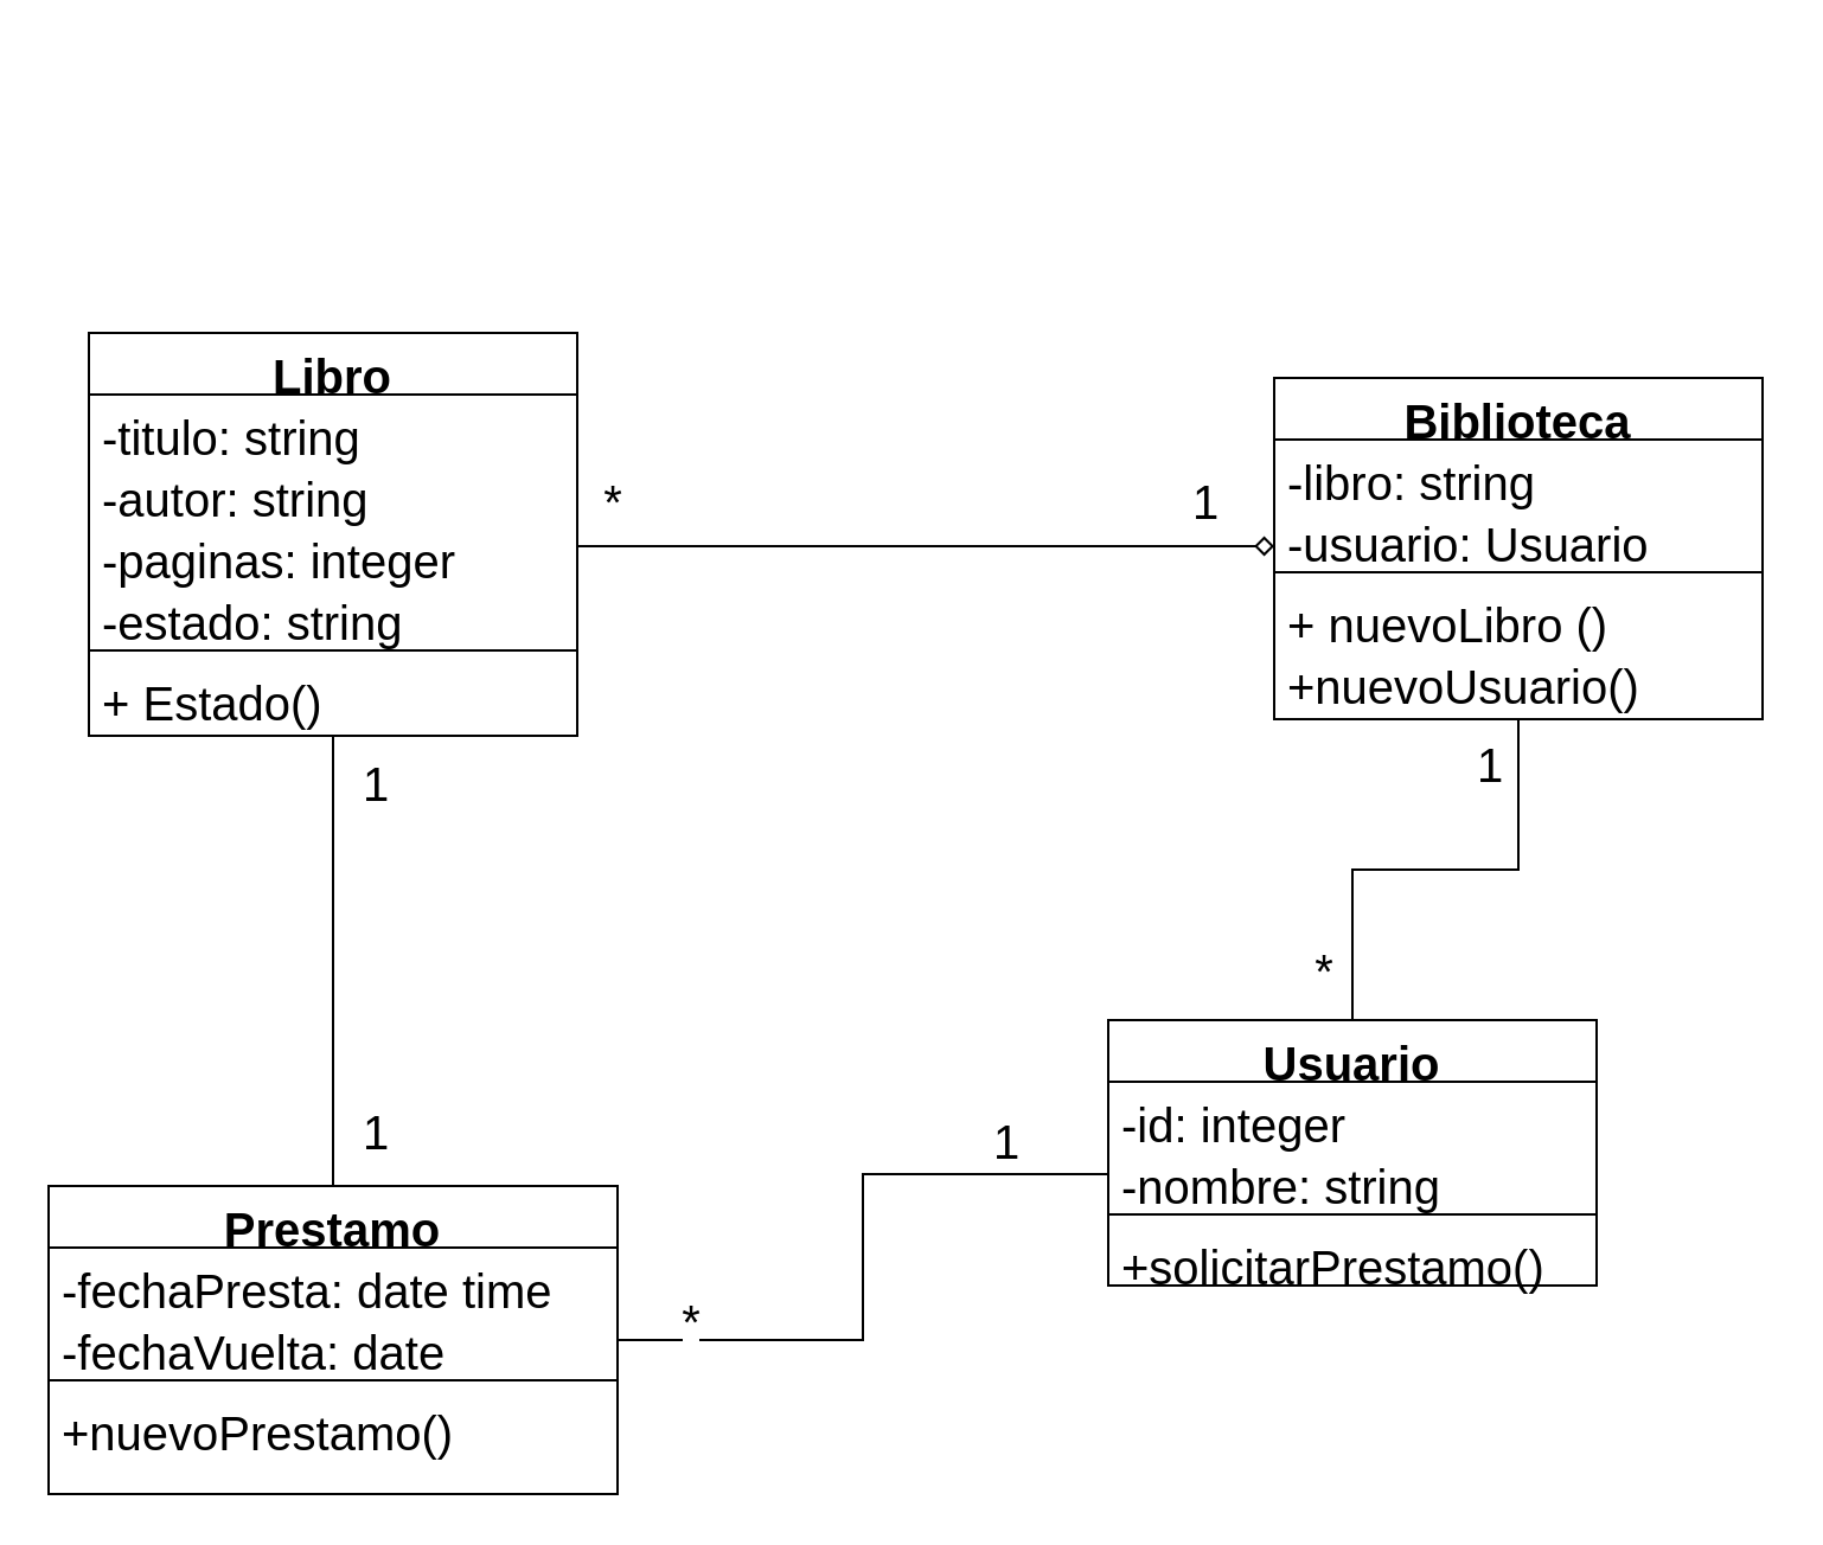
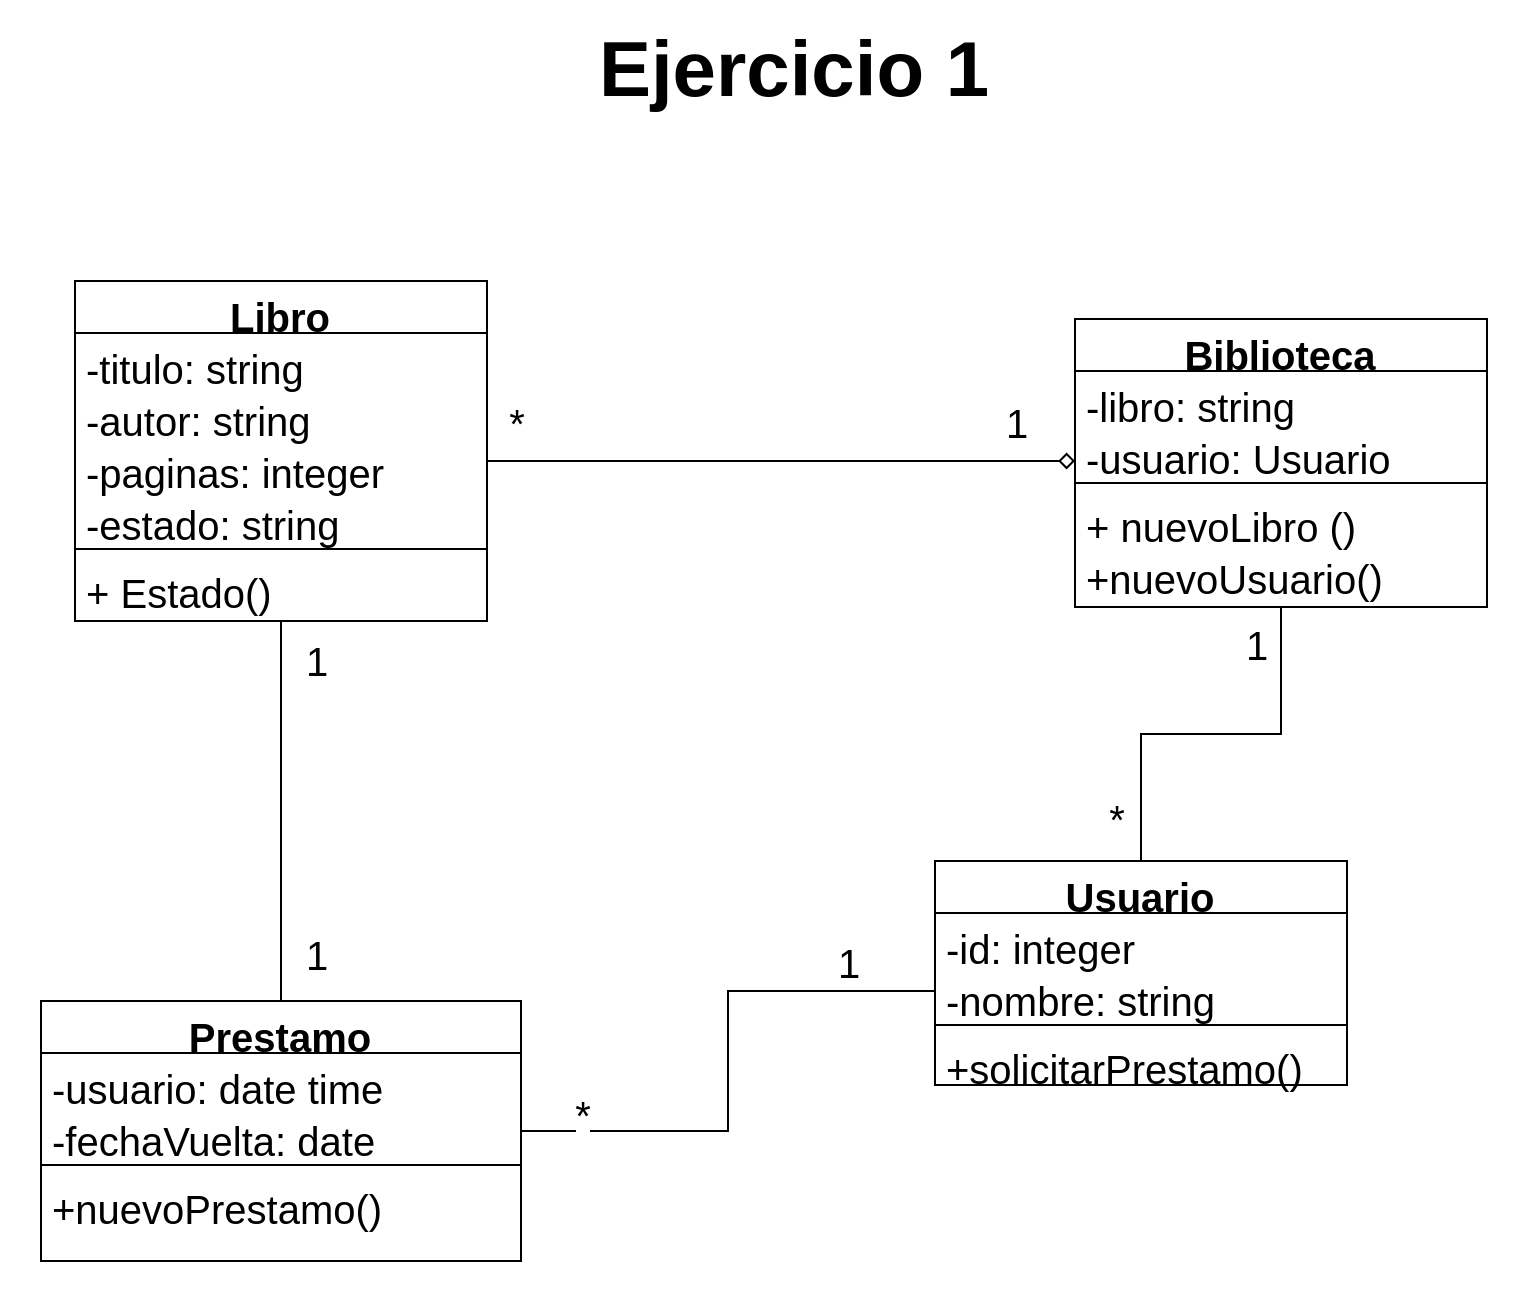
+ <mxCell id="2" value="Ejercicio 1" style="text;html=1;strokeColor=none;fillColor=none;align=center;verticalAlign=middle;whiteSpace=wrap;rounded=0;fontStyle=1;fontSize=39;" vertex="1" parent="1"><mxGeometry x="47" y="20" width="700" height="30" as="geometry" /></mxCell>
- <mxCell id="31" value="-fechaPresta: date time" style="text;strokeColor=none;fillColor=none;align=left;verticalAlign=top;spacingLeft=4;spacingRight=4;overflow=hidden;rotatable=0;points=[[0,0.5],[1,0.5]];portConstraint=eastwest;fontSize=20;" vertex="1" parent="30"><mxGeometry y="26" width="240" height="26" as="geometry" /></mxCell>
+ <mxCell id="31" value="-usuario: date time" style="text;strokeColor=none;fillColor=none;align=left;verticalAlign=top;spacingLeft=4;spacingRight=4;overflow=hidden;rotatable=0;points=[[0,0.5],[1,0.5]];portConstraint=eastwest;fontSize=20;" vertex="1" parent="30"><mxGeometry y="26" width="240" height="26" as="geometry" /></mxCell>
